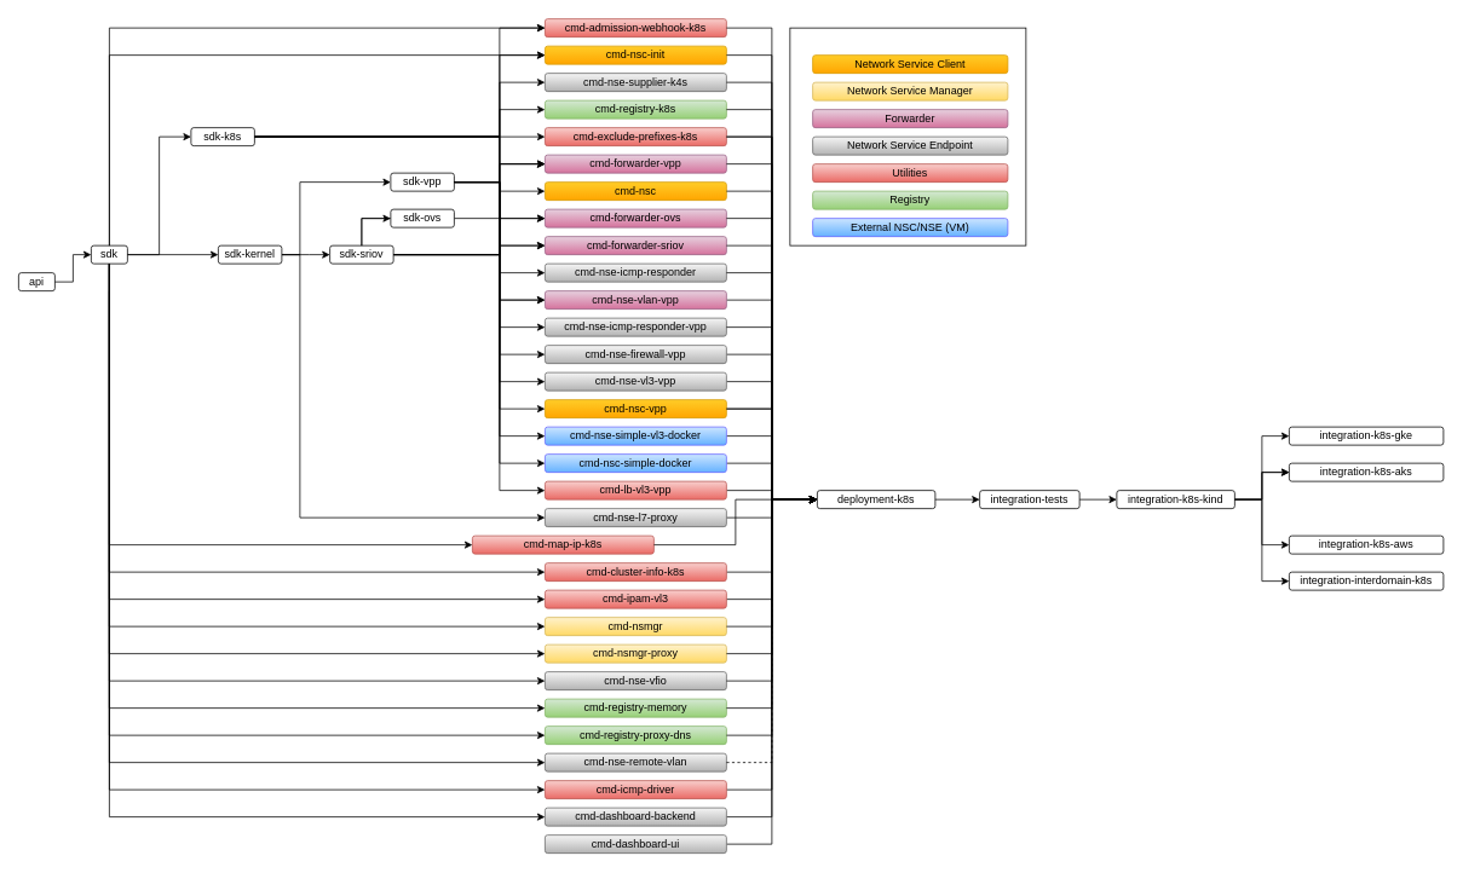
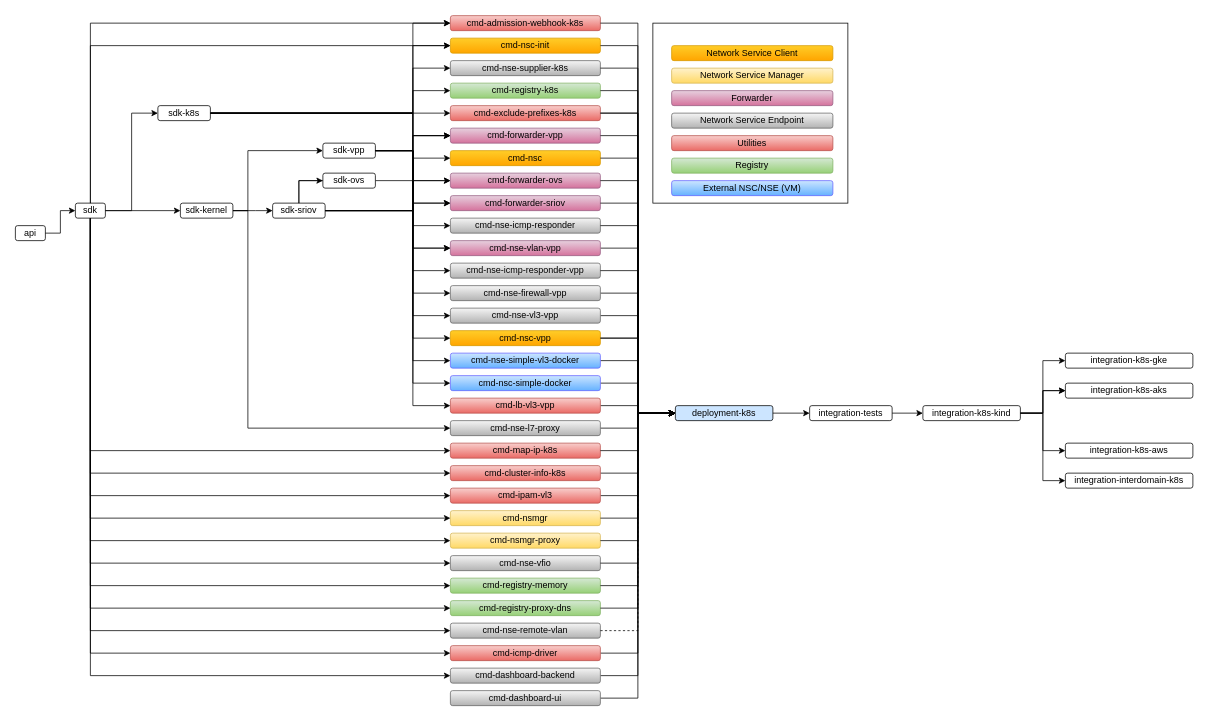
- <mxCell id="35" value="cmd-nse-supplier-k4s" style="rounded=1;whiteSpace=wrap;html=1;gradientColor=#b3b3b3;fillColor=#f5f5f5;strokeColor=#666666;" parent="1" vertex="1"><mxGeometry x="600" y="80" width="200" height="20" as="geometry" /></mxCell>
+ <mxCell id="35" value="cmd-nse-supplier-k8s" style="rounded=1;whiteSpace=wrap;html=1;gradientColor=#b3b3b3;fillColor=#f5f5f5;strokeColor=#666666;" parent="1" vertex="1"><mxGeometry x="600" y="80" width="200" height="20" as="geometry" /></mxCell>
- <mxCell id="63" value="deployment-k8s" style="rounded=1;whiteSpace=wrap;html=1;" parent="1" vertex="1"><mxGeometry x="900" y="540" width="130" height="20" as="geometry" /></mxCell>
+ <mxCell id="63" value="deployment-k8s" style="rounded=1;whiteSpace=wrap;html=1;fillColor=#cce5ff;" parent="1" vertex="1"><mxGeometry x="900" y="540" width="130" height="20" as="geometry" /></mxCell>
- <mxCell id="31" value="cmd-map-ip-k8s" style="rounded=1;whiteSpace=wrap;html=1;gradientColor=#ea6b66;fillColor=#f8cecc;strokeColor=#b85450;" parent="1" vertex="1"><mxGeometry x="520" y="590" width="200" height="20" as="geometry" /></mxCell>
+ <mxCell id="31" value="cmd-map-ip-k8s" style="rounded=1;whiteSpace=wrap;html=1;gradientColor=#ea6b66;fillColor=#f8cecc;strokeColor=#b85450;" parent="1" vertex="1"><mxGeometry x="600" y="590" width="200" height="20" as="geometry" /></mxCell>
